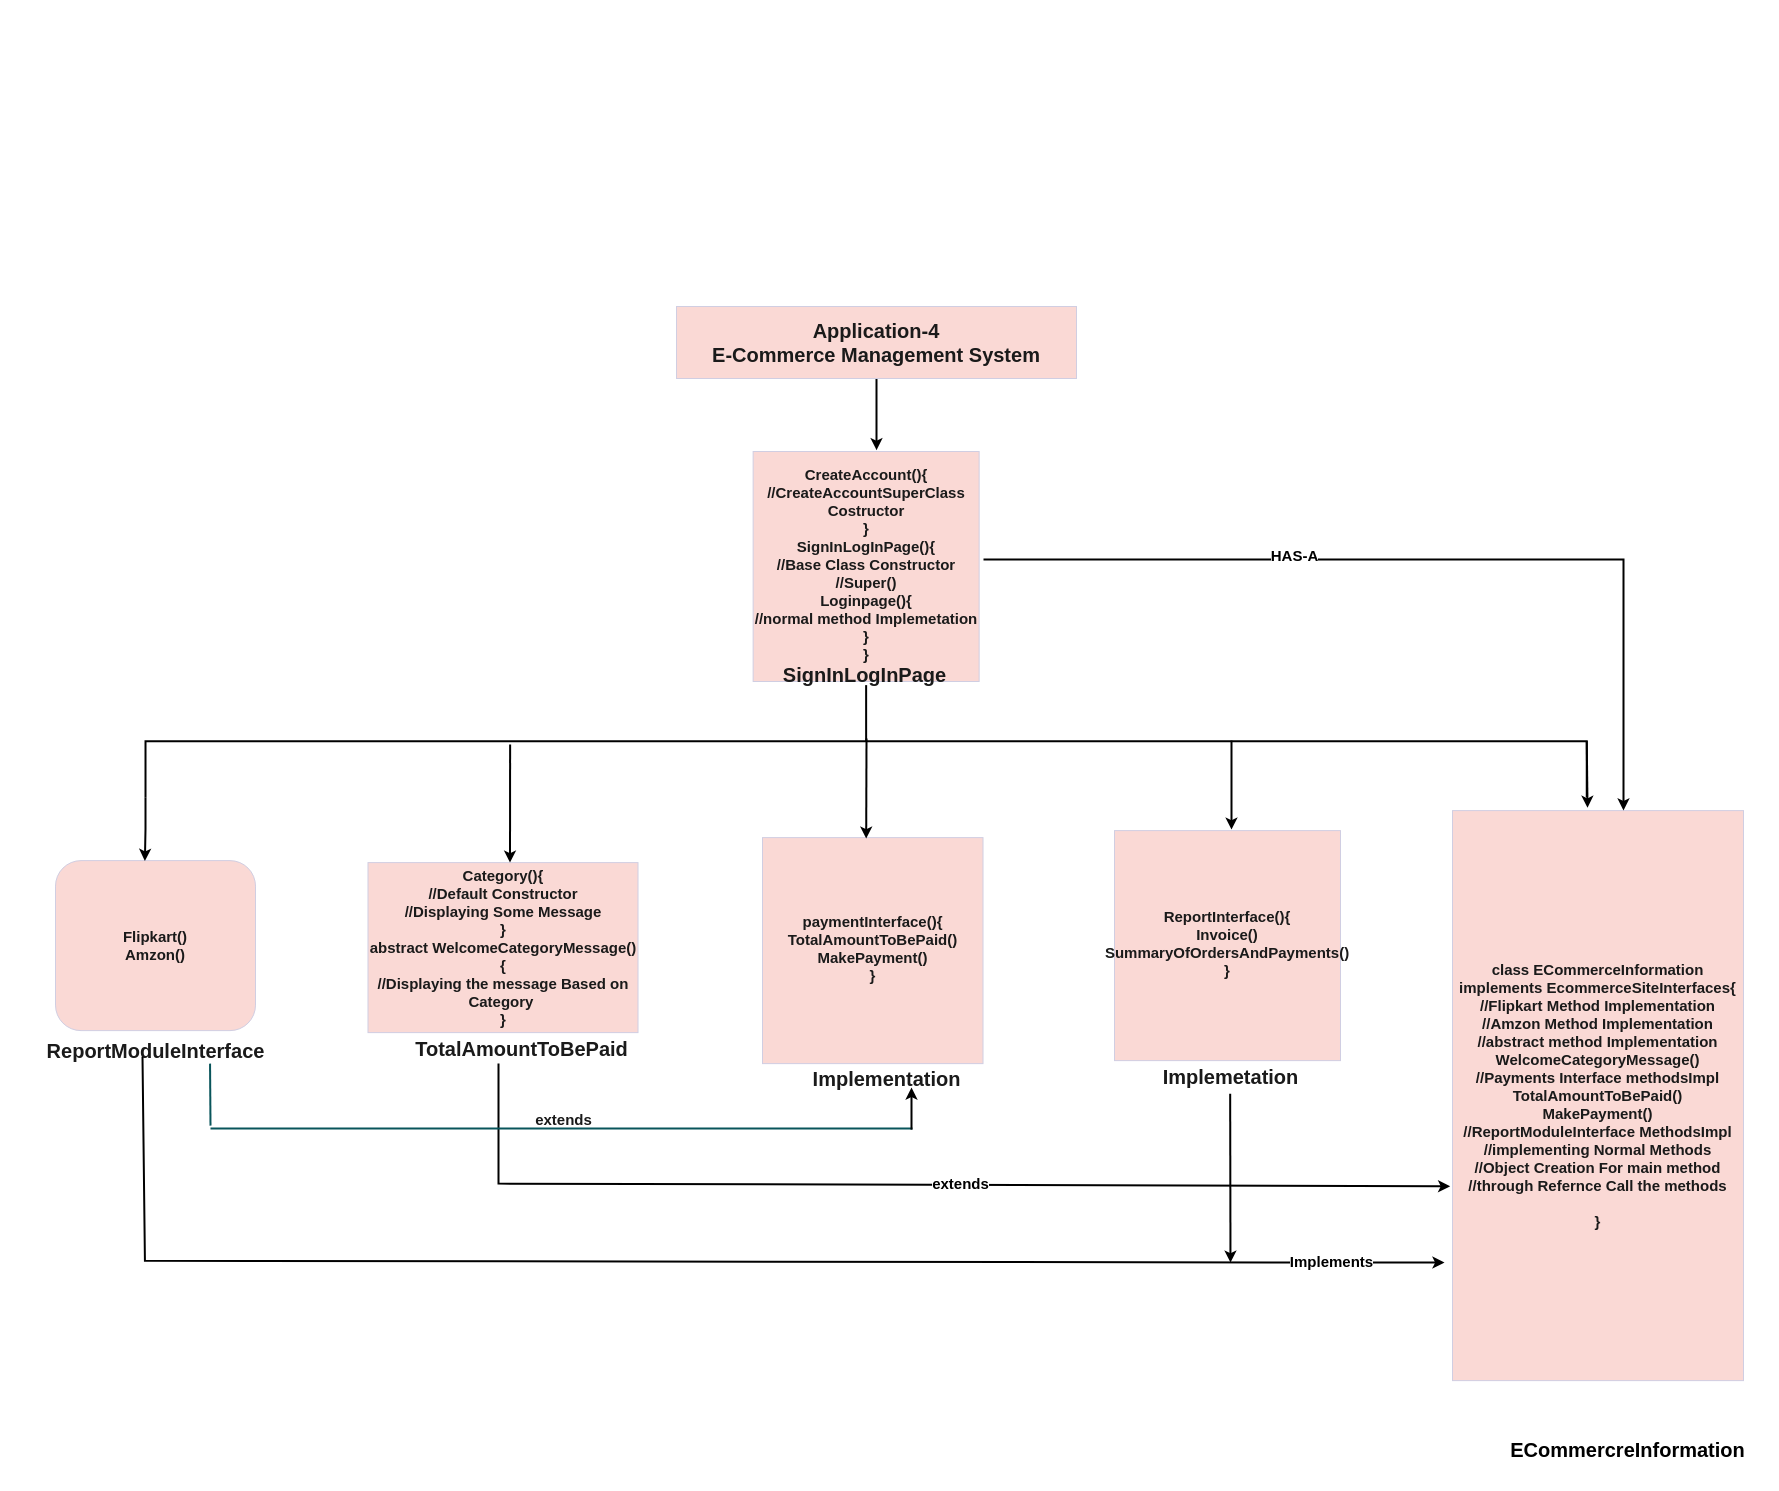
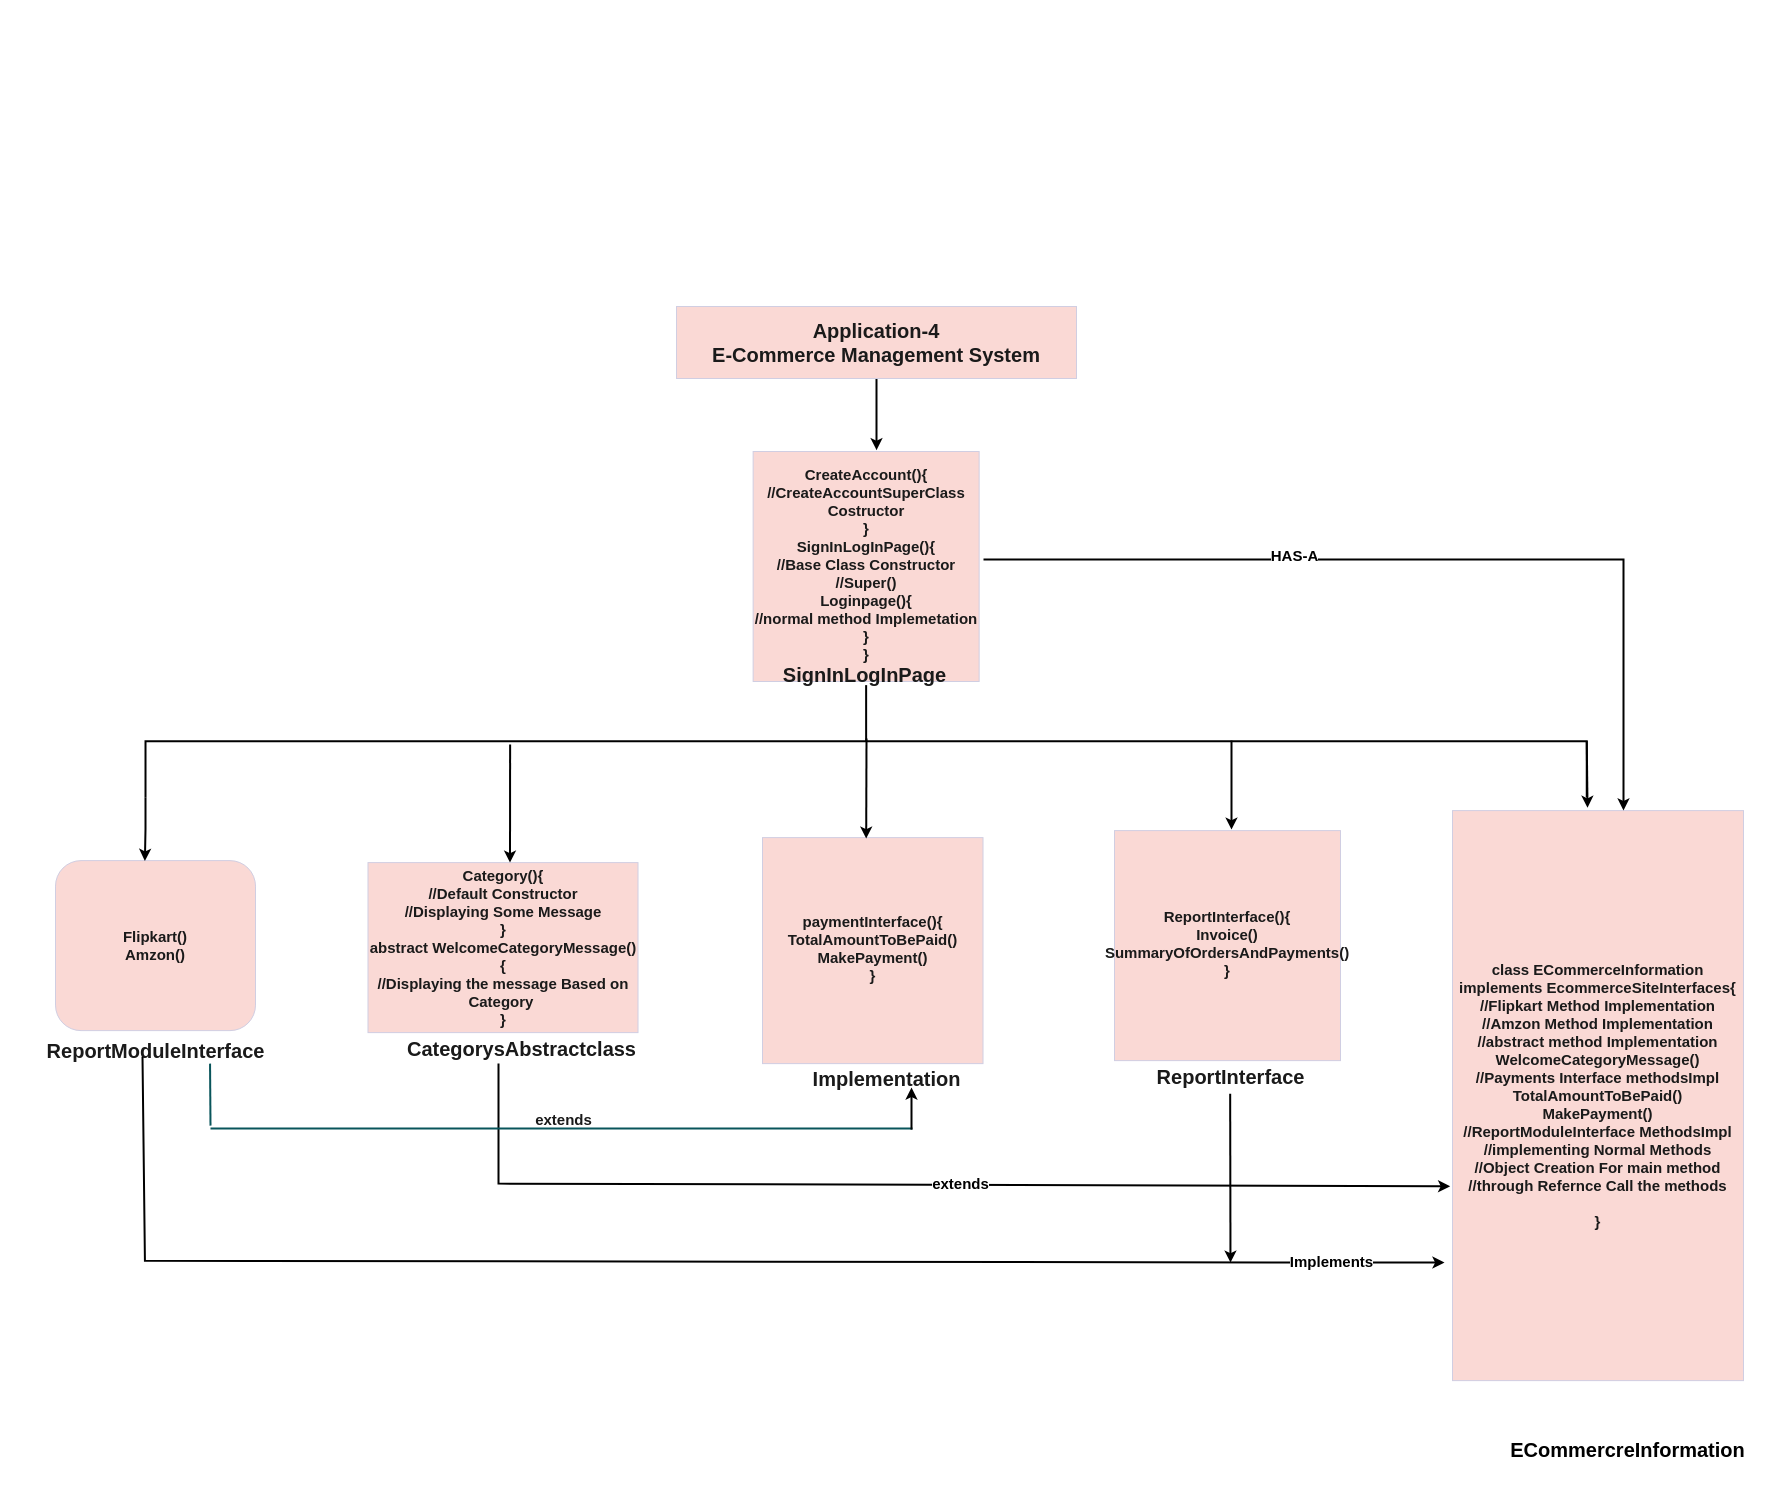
- <mxCell id="11" value="&lt;b&gt;&lt;font style=&quot;font-size: 20px;&quot;&gt;TotalAmountToBePaid&lt;/font&gt;&lt;/b&gt;" style="text;html=1;align=center;verticalAlign=middle;resizable=0;points=[];autosize=1;strokeColor=none;fillColor=none;rounded=0;labelBackgroundColor=none;fontColor=#1A1A1A;textShadow=0;labelBorderColor=none;" vertex="1" parent="1"><mxGeometry x="397" y="1030.12" width="247" height="36" as="geometry" /></mxCell>
+ <mxCell id="11" value="&lt;b&gt;&lt;font style=&quot;font-size: 20px;&quot;&gt;CategorysAbstractclass&lt;/font&gt;&lt;/b&gt;" style="text;html=1;align=center;verticalAlign=middle;resizable=0;points=[];autosize=1;strokeColor=none;fillColor=none;rounded=0;labelBackgroundColor=none;fontColor=#1A1A1A;textShadow=0;labelBorderColor=none;" vertex="1" parent="1"><mxGeometry x="397" y="1030.12" width="247" height="36" as="geometry" /></mxCell>
- <mxCell id="20" value="&lt;b&gt;&lt;font style=&quot;font-size: 20px;&quot;&gt;Implemetation&lt;/font&gt;&lt;/b&gt;" style="text;html=1;align=center;verticalAlign=middle;resizable=0;points=[];autosize=1;strokeColor=none;fillColor=none;rounded=0;labelBackgroundColor=none;fontColor=#1A1A1A;textShadow=0;labelBorderColor=none;" vertex="1" parent="1"><mxGeometry x="1147" y="1058" width="166" height="36" as="geometry" /></mxCell>
+ <mxCell id="20" value="&lt;b&gt;&lt;font style=&quot;font-size: 20px;&quot;&gt;ReportInterface&lt;/font&gt;&lt;/b&gt;" style="text;html=1;align=center;verticalAlign=middle;resizable=0;points=[];autosize=1;strokeColor=none;fillColor=none;rounded=0;labelBackgroundColor=none;fontColor=#1A1A1A;textShadow=0;labelBorderColor=none;" vertex="1" parent="1"><mxGeometry x="1147" y="1058" width="166" height="36" as="geometry" /></mxCell>
